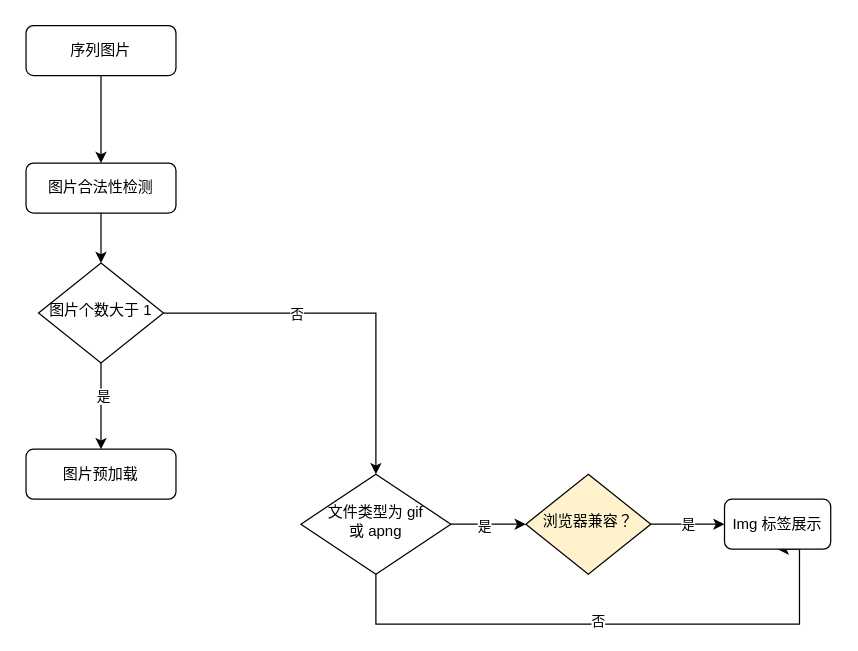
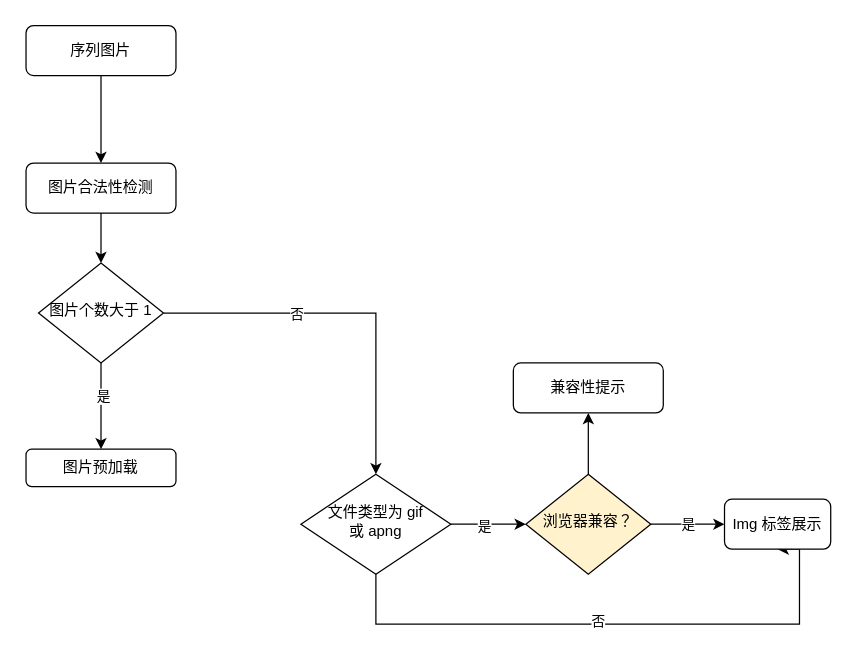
+ <mxCell id="18" value="兼容性提示" style="rounded=1;whiteSpace=wrap;html=1;fontSize=12;glass=0;strokeWidth=1;shadow=0;" vertex="1" parent="1"><mxGeometry x="410" y="290" width="120" height="40" as="geometry" /></mxCell>
+ <mxCell id="11" style="edgeStyle=orthogonalEdgeStyle;rounded=0;orthogonalLoop=1;jettySize=auto;html=1;entryX=0.5;entryY=1;entryDx=0;entryDy=0;" edge="1" parent="1" source="12" target="18"><mxGeometry relative="1" as="geometry" /></mxCell>
- <mxCell id="21" value="图片预加载" style="rounded=1;whiteSpace=wrap;html=1;fontSize=12;glass=0;strokeWidth=1;shadow=0;" vertex="1" parent="1"><mxGeometry x="20" y="359" width="120" height="40" as="geometry" /></mxCell>
+ <mxCell id="21" value="图片预加载" style="rounded=1;whiteSpace=wrap;html=1;fontSize=12;glass=0;strokeWidth=1;shadow=0;" vertex="1" parent="1"><mxGeometry x="20" y="359" width="120" height="30" as="geometry" /></mxCell>
